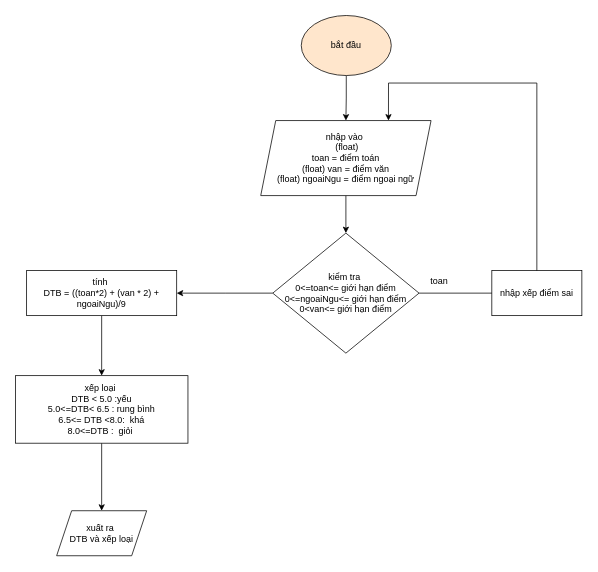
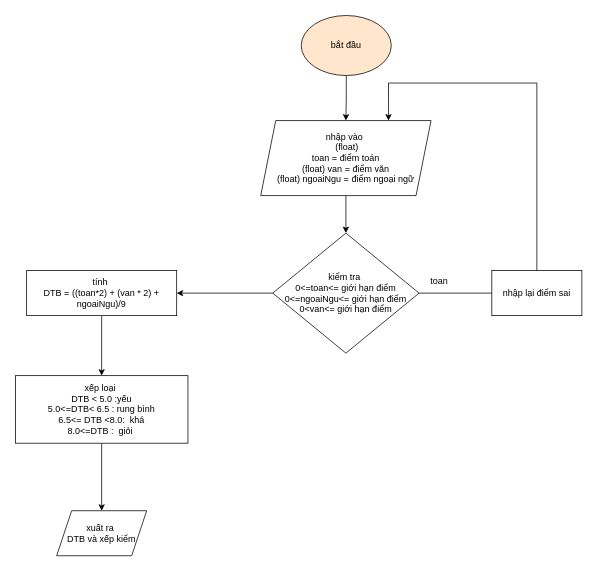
- <mxCell id="10" value="nhập xếp điểm sai" style="rounded=0;whiteSpace=wrap;html=1;" vertex="1" parent="1"><mxGeometry x="655" y="360" width="120" height="60" as="geometry" /></mxCell>
+ <mxCell id="10" value="nhập lại điểm sai" style="rounded=0;whiteSpace=wrap;html=1;" vertex="1" parent="1"><mxGeometry x="655" y="360" width="120" height="60" as="geometry" /></mxCell>
- <mxCell id="15" value="xuất ra&amp;nbsp;&lt;br&gt;DTB và xếp loại" style="shape=parallelogram;perimeter=parallelogramPerimeter;whiteSpace=wrap;html=1;fixedSize=1;" vertex="1" parent="1"><mxGeometry x="75" y="680" width="120" height="60" as="geometry" /></mxCell>
+ <mxCell id="15" value="xuất ra&amp;nbsp;&lt;br&gt;DTB và xếp kiểm" style="shape=parallelogram;perimeter=parallelogramPerimeter;whiteSpace=wrap;html=1;fixedSize=1;" vertex="1" parent="1"><mxGeometry x="75" y="680" width="120" height="60" as="geometry" /></mxCell>
